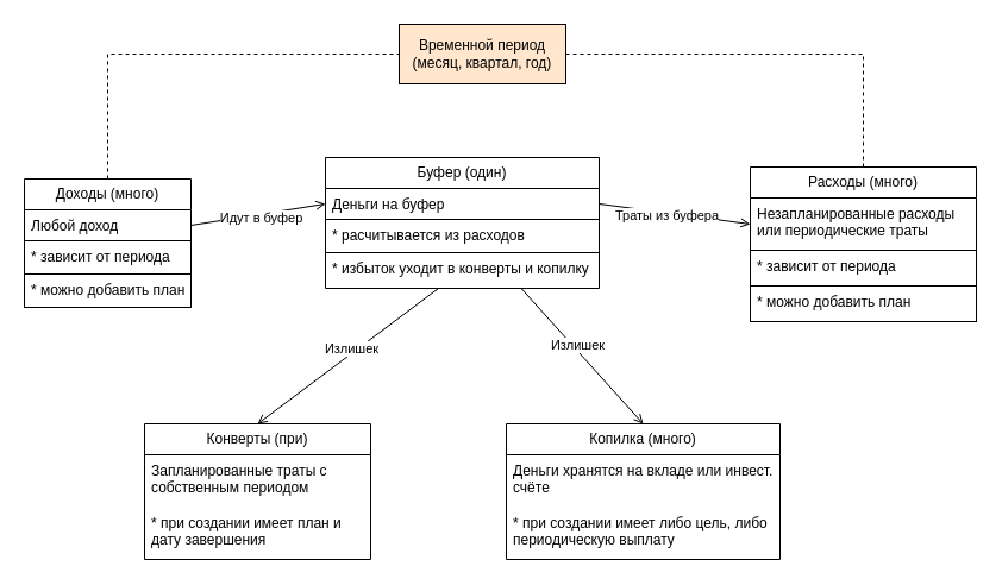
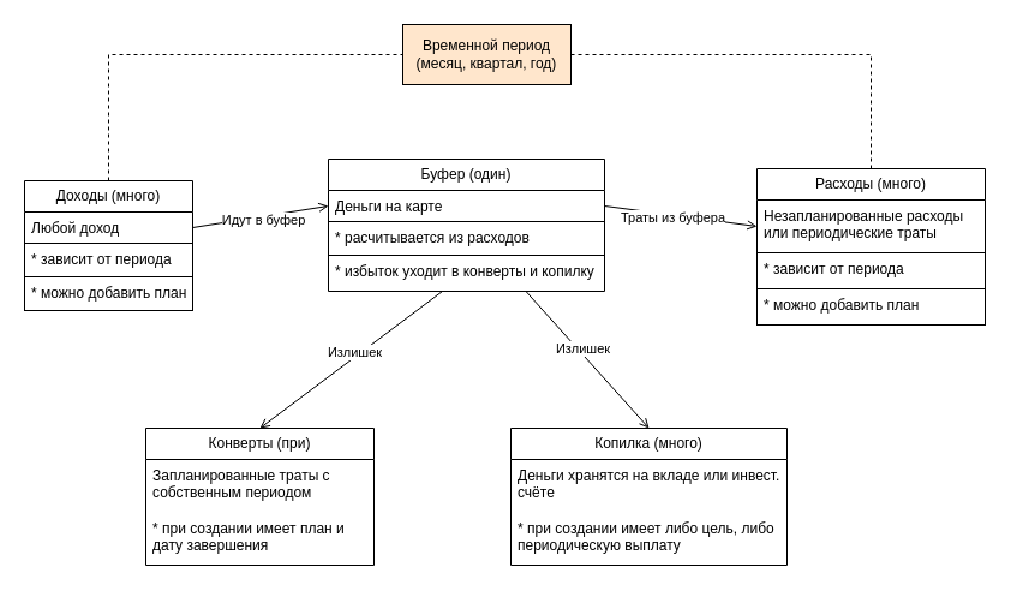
- <mxCell id="3" value="Деньги на буфер" style="text;strokeColor=none;fillColor=none;align=left;verticalAlign=top;spacingLeft=4;spacingRight=4;overflow=hidden;rotatable=0;points=[[0,0.5],[1,0.5]];portConstraint=eastwest;whiteSpace=wrap;html=1;" vertex="1" parent="2"><mxGeometry y="26" width="230" height="26" as="geometry" /></mxCell>
+ <mxCell id="3" value="Деньги на карте" style="text;strokeColor=none;fillColor=none;align=left;verticalAlign=top;spacingLeft=4;spacingRight=4;overflow=hidden;rotatable=0;points=[[0,0.5],[1,0.5]];portConstraint=eastwest;whiteSpace=wrap;html=1;" vertex="1" parent="2"><mxGeometry y="26" width="230" height="26" as="geometry" /></mxCell>
